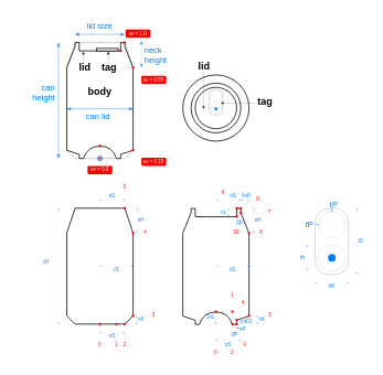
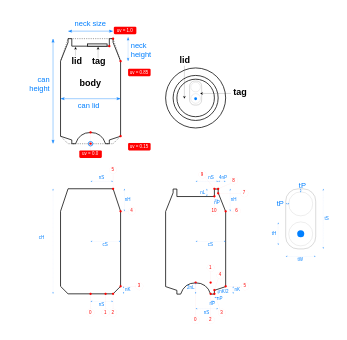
- <mxCell id="10" value="&lt;div style=&quot;&quot;&gt;&lt;span style=&quot;background-color: initial;&quot;&gt;lid size&lt;/span&gt;&lt;/div&gt;" style="text;html=1;align=center;verticalAlign=bottom;whiteSpace=wrap;rounded=0;fontSize=10;fontColor=#007FFF;allowArrows=0;connectable=0;spacingLeft=2;spacingTop=2;spacingBottom=2;spacingRight=2;" parent="1" vertex="1"><mxGeometry x="90" y="20.64" width="60" height="20" as="geometry" /></mxCell>
+ <mxCell id="10" value="&lt;div style=&quot;&quot;&gt;&lt;span style=&quot;background-color: initial;&quot;&gt;neck size&lt;/span&gt;&lt;/div&gt;" style="text;html=1;align=center;verticalAlign=bottom;whiteSpace=wrap;rounded=0;fontSize=10;fontColor=#007FFF;allowArrows=0;connectable=0;spacingLeft=2;spacingTop=2;spacingBottom=2;spacingRight=2;" parent="1" vertex="1"><mxGeometry x="90" y="20.64" width="60" height="20" as="geometry" /></mxCell>
